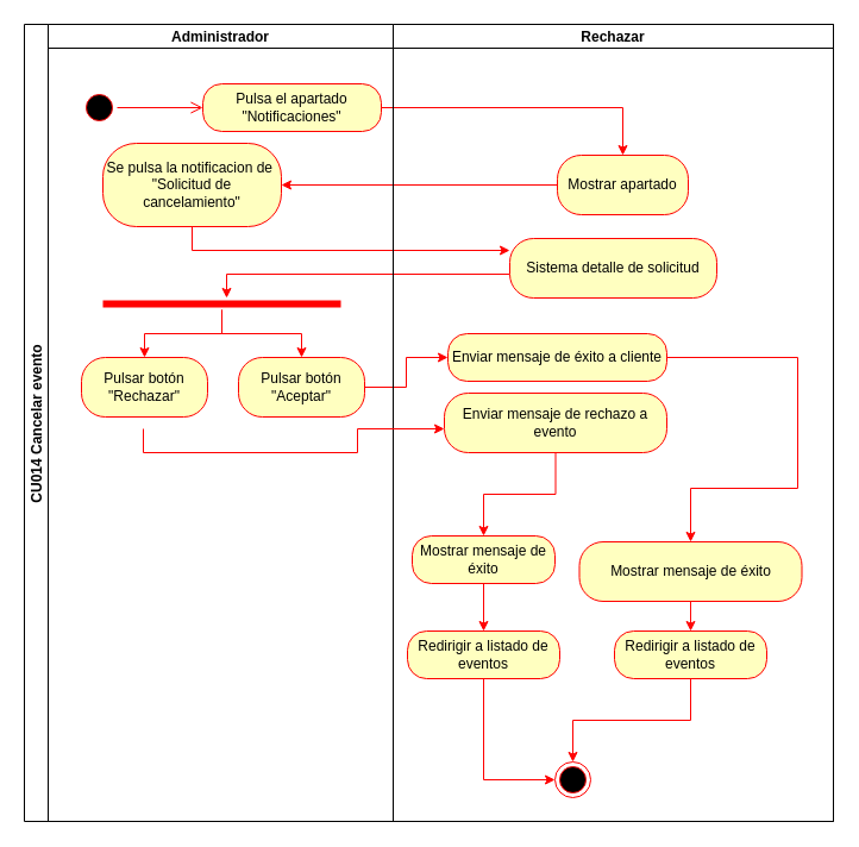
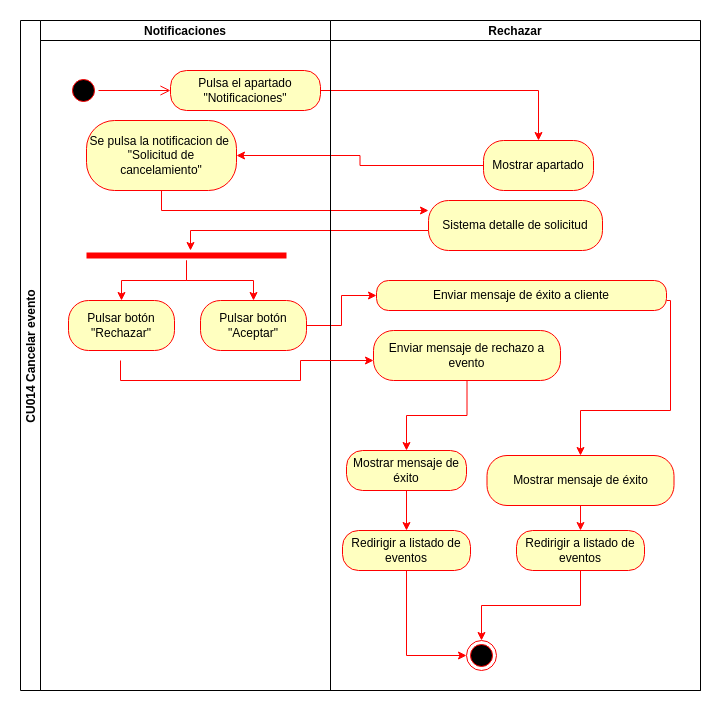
- <mxCell id="4" value="Administrador" style="swimlane;startSize=20;" vertex="1" parent="2"><mxGeometry x="20" width="290" height="670" as="geometry" /></mxCell>
+ <mxCell id="4" value="Notificaciones" style="swimlane;startSize=20;" vertex="1" parent="2"><mxGeometry x="20" width="290" height="670" as="geometry" /></mxCell>
- <mxCell id="19" value="Mostrar apartado" style="rounded=1;whiteSpace=wrap;html=1;arcSize=40;fontColor=#000000;fillColor=#ffffc0;strokeColor=#ff0000;" vertex="1" parent="18"><mxGeometry x="138" y="110" width="110" height="50" as="geometry" /></mxCell>
+ <mxCell id="19" value="Mostrar apartado" style="rounded=1;whiteSpace=wrap;html=1;arcSize=40;fontColor=#000000;fillColor=#ffffc0;strokeColor=#ff0000;" vertex="1" parent="18"><mxGeometry x="153" y="120" width="110" height="50" as="geometry" /></mxCell>
- <mxCell id="28" value="Enviar mensaje de éxito a cliente" style="rounded=1;whiteSpace=wrap;html=1;arcSize=40;fontColor=#000000;fillColor=#ffffc0;strokeColor=#ff0000;" vertex="1" parent="18"><mxGeometry x="46" y="260" width="184" height="40" as="geometry" /></mxCell>
+ <mxCell id="28" value="Enviar mensaje de éxito a cliente" style="rounded=1;whiteSpace=wrap;html=1;arcSize=40;fontColor=#000000;fillColor=#ffffc0;strokeColor=#ff0000;" vertex="1" parent="18"><mxGeometry x="46" y="260" width="290" height="30" as="geometry" /></mxCell>
